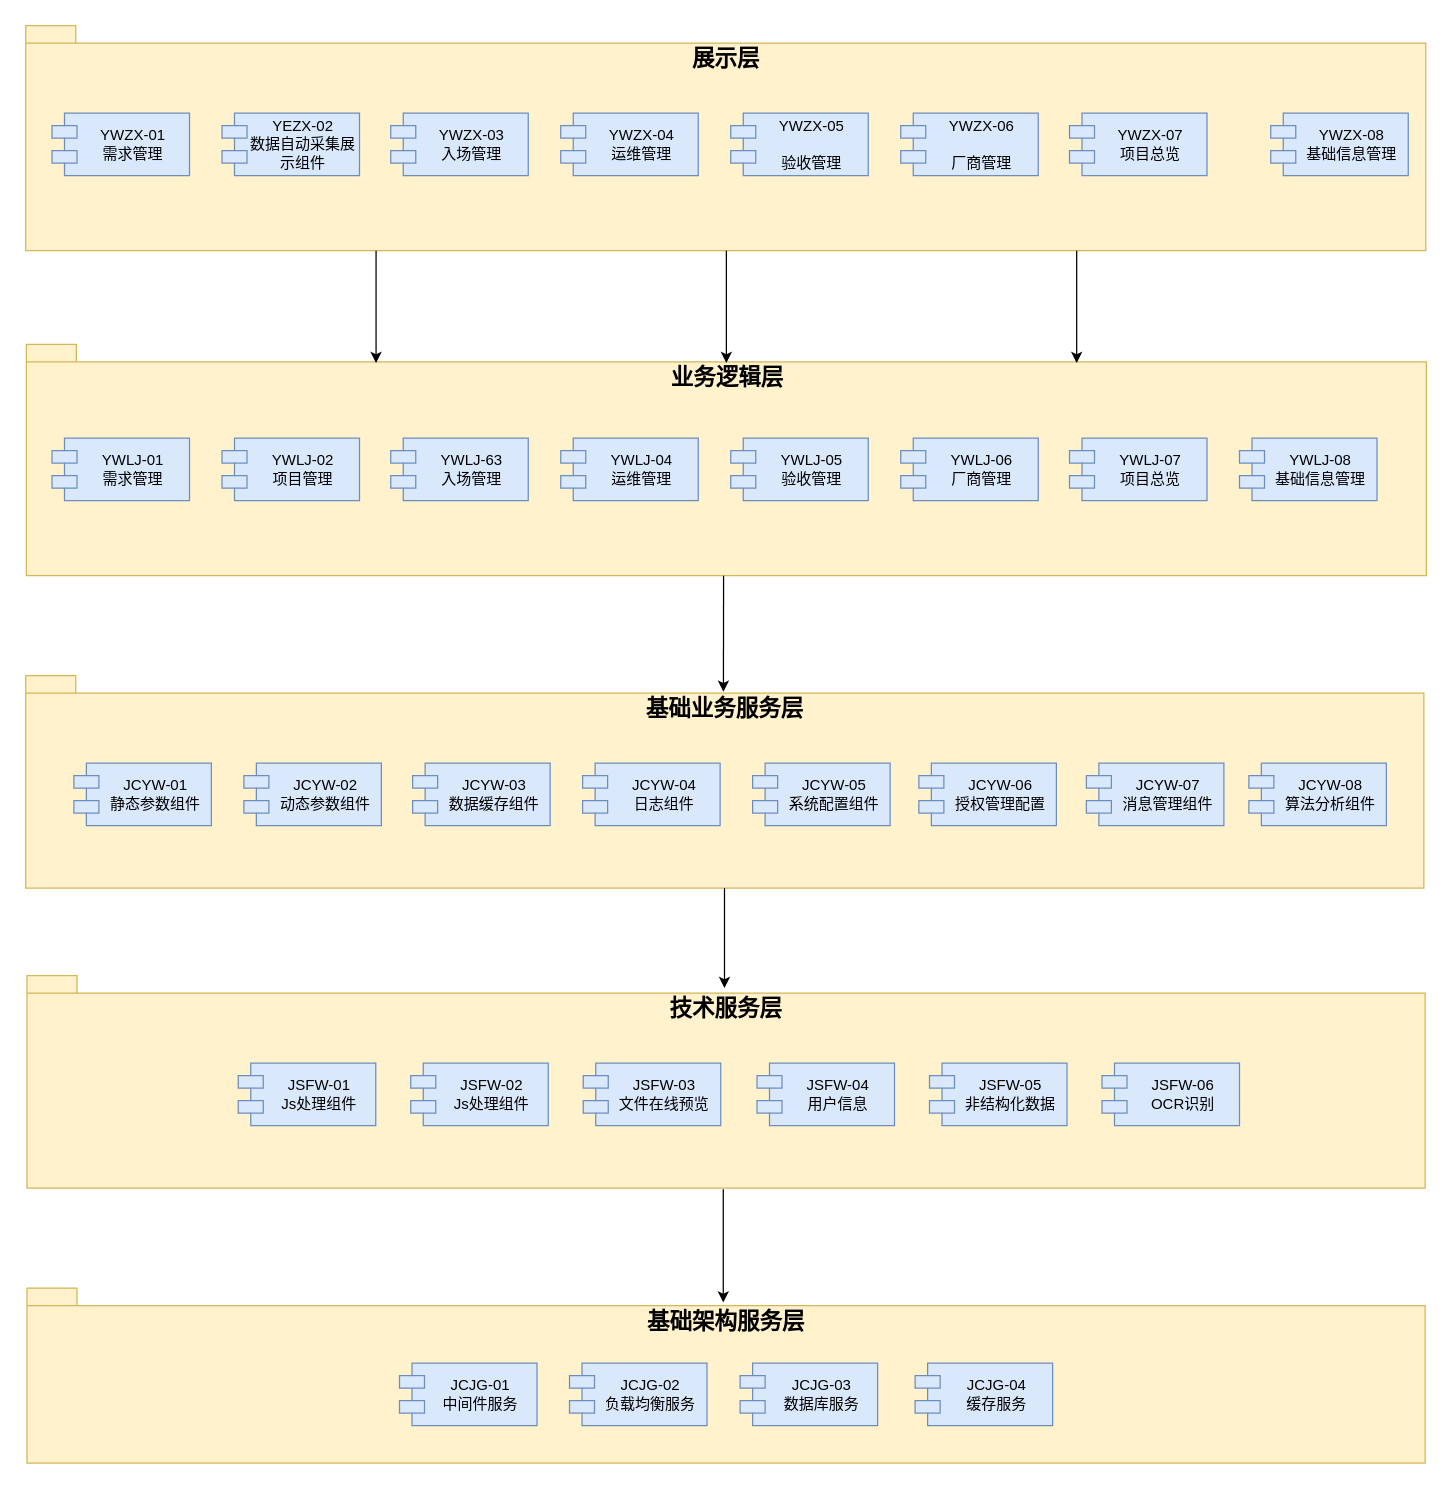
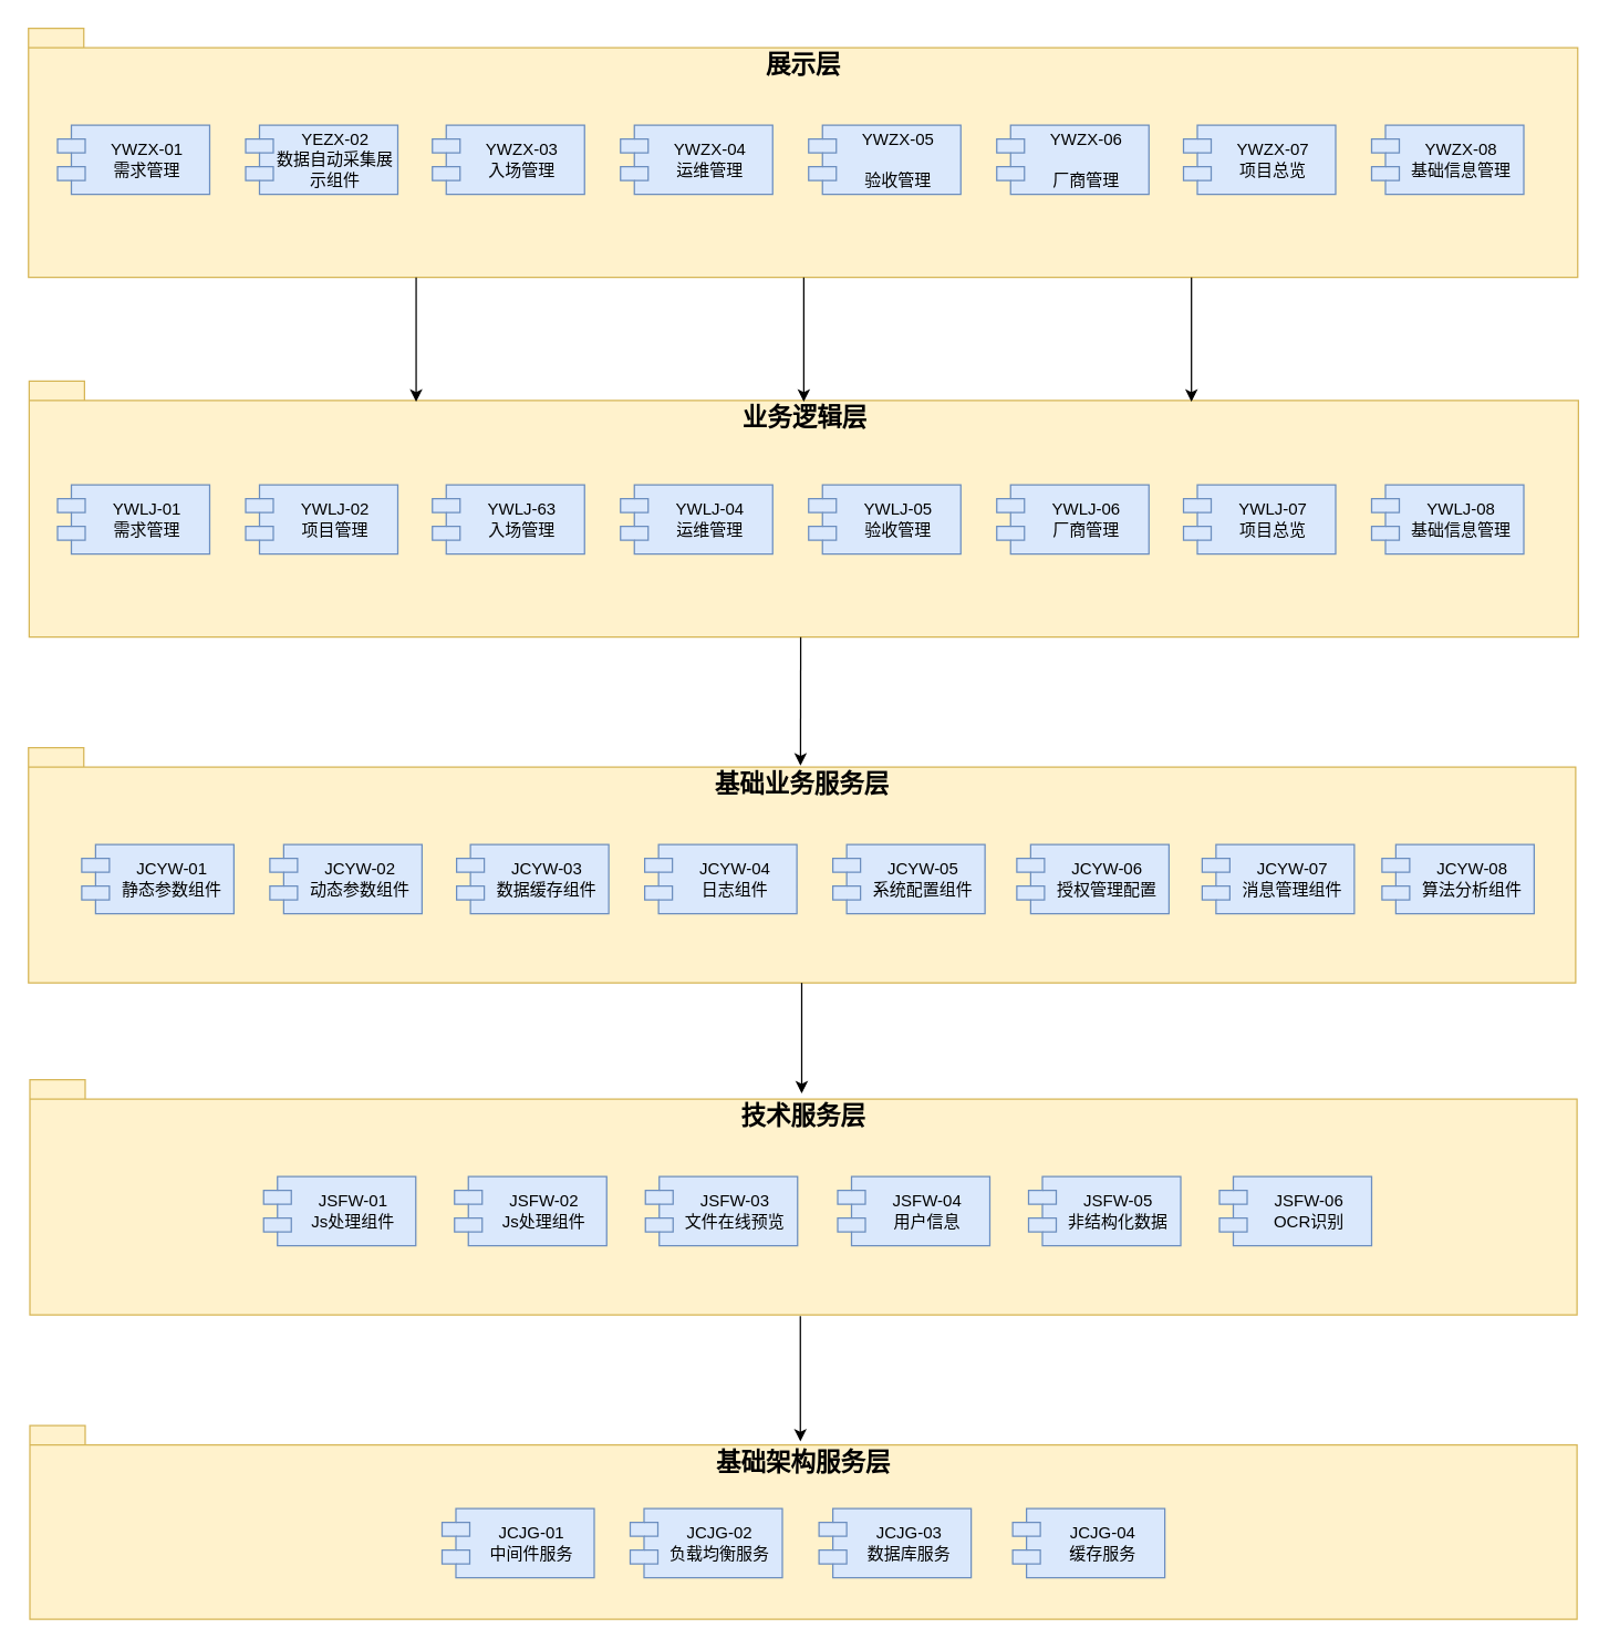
- <mxCell id="35" value="YWZX-08&#10;基础信息管理" style="shape=module;align=center;spacingLeft=20;align=center;verticalAlign=middle;whiteSpace=wrap;labelPosition=center;verticalLabelPosition=middle;fillColor=#dae8fc;strokeColor=#6c8ebf;" parent="1" vertex="1"><mxGeometry x="1016" y="90" width="110" height="50" as="geometry" /></mxCell>
+ <mxCell id="35" value="YWZX-08&#10;基础信息管理" style="shape=module;align=center;spacingLeft=20;align=center;verticalAlign=middle;whiteSpace=wrap;labelPosition=center;verticalLabelPosition=middle;fillColor=#dae8fc;strokeColor=#6c8ebf;" parent="1" vertex="1"><mxGeometry x="991" y="90" width="110" height="50" as="geometry" /></mxCell>
